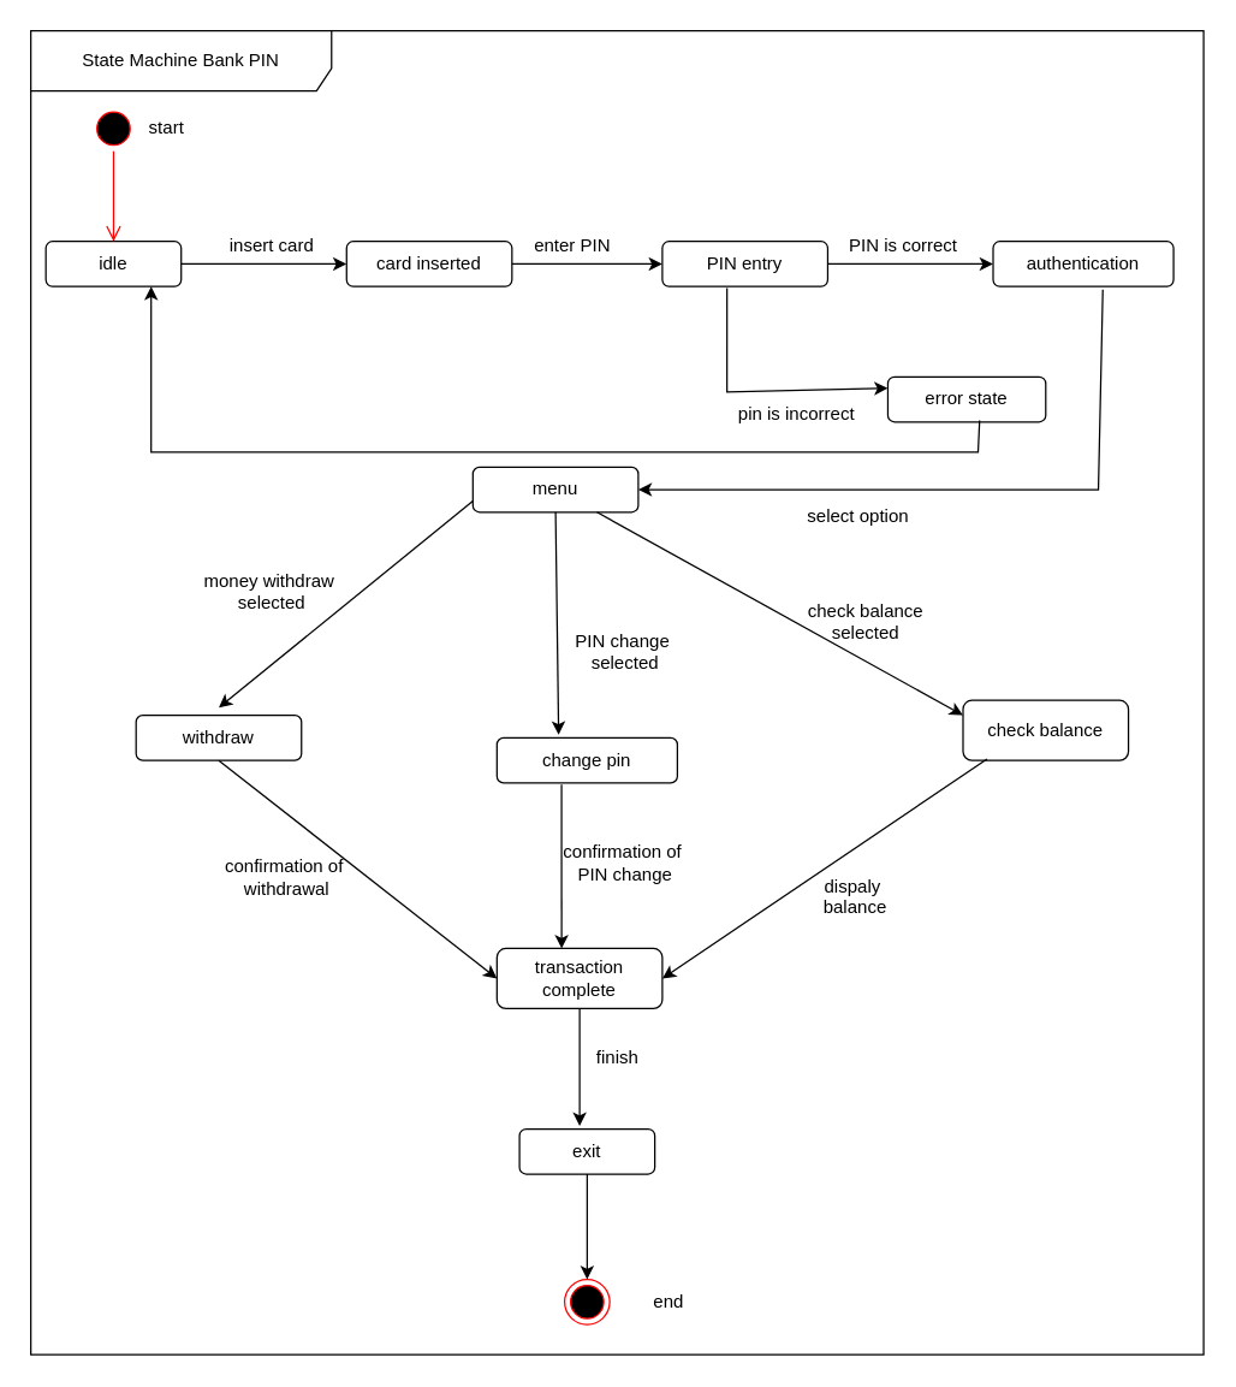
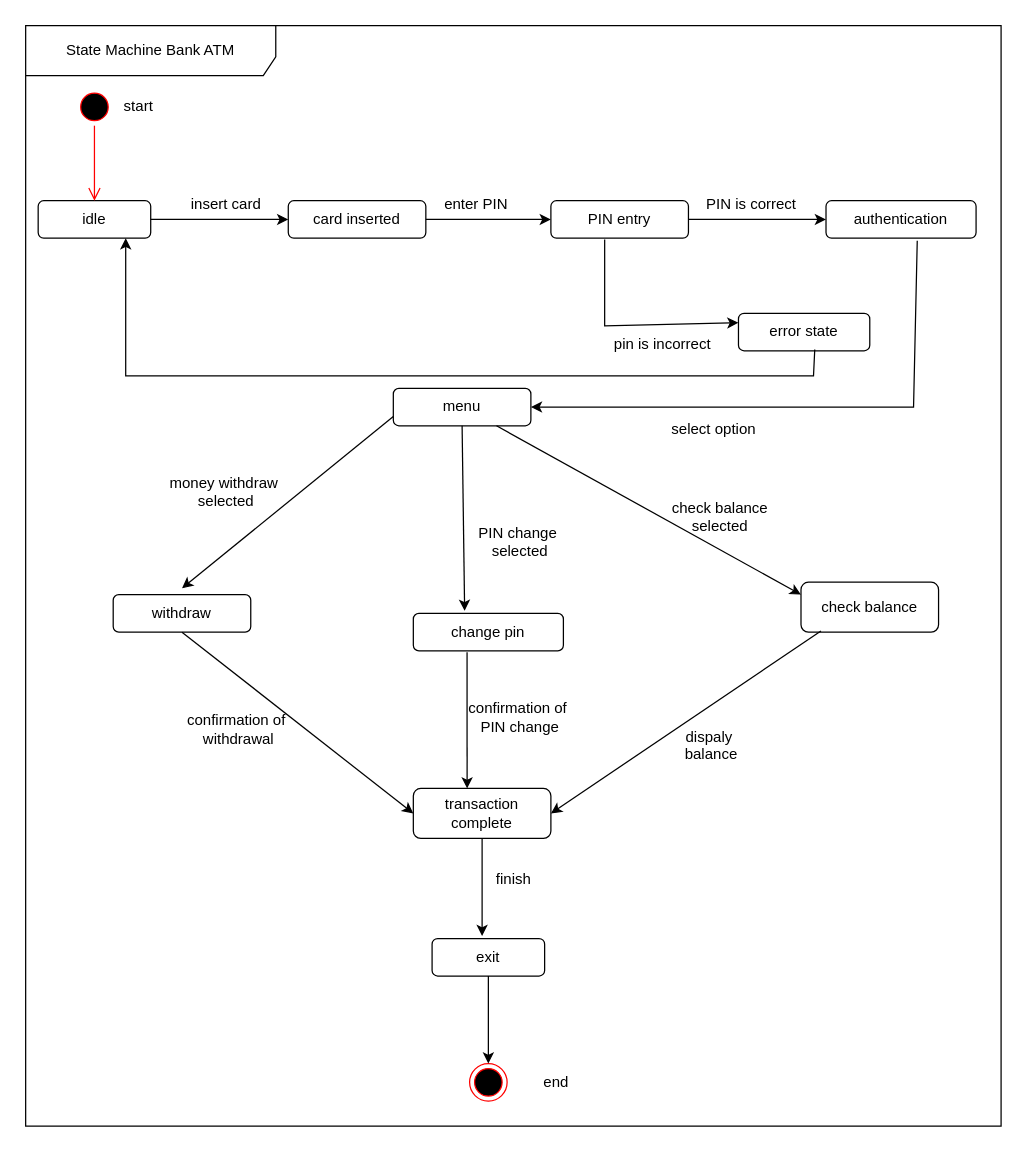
- <mxCell id="44" value="State Machine Bank PIN" style="shape=umlFrame;whiteSpace=wrap;html=1;pointerEvents=0;width=200;height=40;" vertex="1" parent="1"><mxGeometry x="20" y="20" width="780" height="880" as="geometry" /></mxCell>
+ <mxCell id="44" value="State Machine Bank ATM" style="shape=umlFrame;whiteSpace=wrap;html=1;pointerEvents=0;width=200;height=40;" vertex="1" parent="1"><mxGeometry x="20" y="20" width="780" height="880" as="geometry" /></mxCell>
